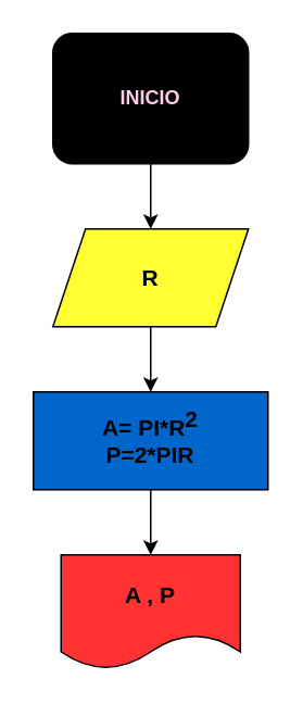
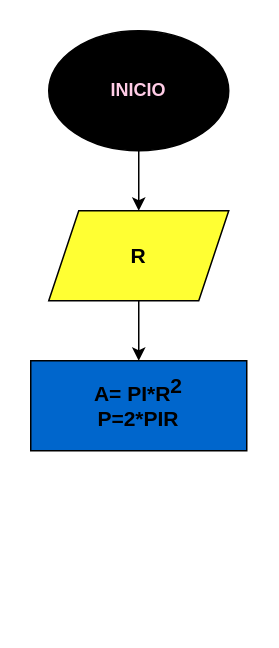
- <mxCell id="3" value="&lt;b&gt;&lt;font color=&quot;#ffcce6&quot;&gt;INICIO&lt;/font&gt;&lt;/b&gt;" style="whiteSpace=wrap;html=1;fillColor=#000000;rounded=1;" vertex="1" parent="1"><mxGeometry x="32" y="20" width="120" height="80" as="geometry" /></mxCell>
+ <mxCell id="3" value="&lt;b&gt;&lt;font color=&quot;#ffcce6&quot;&gt;INICIO&lt;/font&gt;&lt;/b&gt;" style="ellipse;whiteSpace=wrap;html=1;fillColor=#000000;" vertex="1" parent="1"><mxGeometry x="32" y="20" width="120" height="80" as="geometry" /></mxCell>
- <mxCell id="6" value="" style="edgeStyle=none;html=1;fontSize=14;fontColor=#FFCCE6;" edge="1" parent="1" source="7" target="8"><mxGeometry relative="1" as="geometry" /></mxCell>
- <mxCell id="8" value="&lt;b&gt;&lt;font color=&quot;#000000&quot; style=&quot;font-size: 14px;&quot;&gt;A , P&lt;/font&gt;&lt;/b&gt;" style="shape=document;whiteSpace=wrap;html=1;boundedLbl=1;fillColor=#FF3333;" vertex="1" parent="1"><mxGeometry x="37" y="340" width="110" height="70" as="geometry" /></mxCell>
